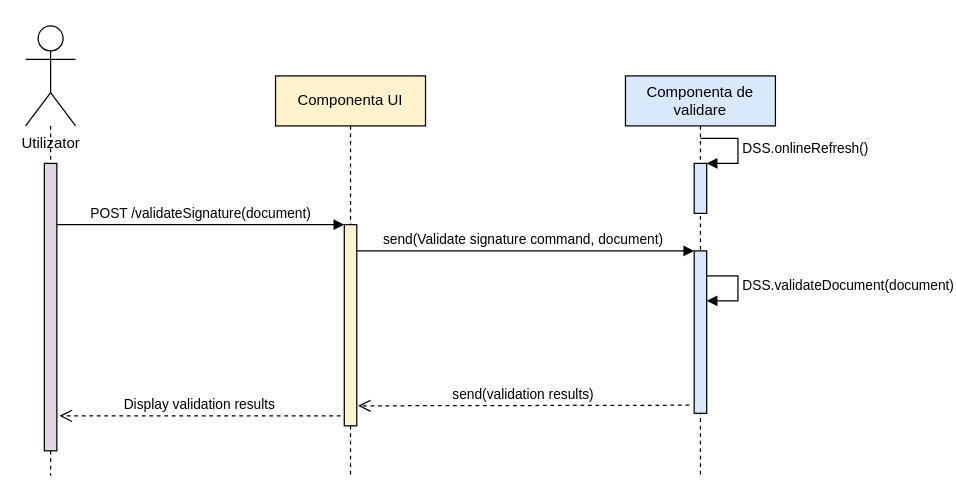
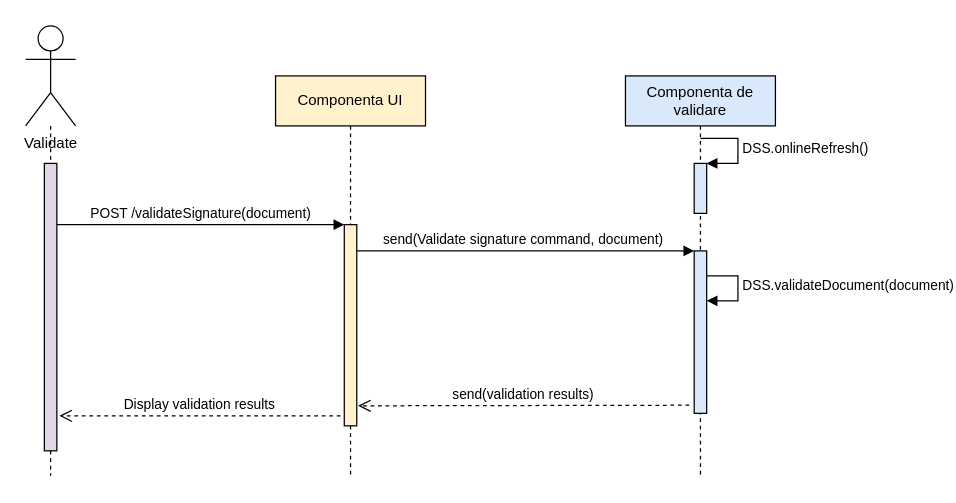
- <mxCell id="14" value="Utilizator" style="shape=umlActor;verticalLabelPosition=bottom;verticalAlign=top;html=1;" vertex="1" parent="1"><mxGeometry x="20" y="20" width="40" height="80" as="geometry" /></mxCell>
+ <mxCell id="14" value="Validate" style="shape=umlActor;verticalLabelPosition=bottom;verticalAlign=top;html=1;" vertex="1" parent="1"><mxGeometry x="20" y="20" width="40" height="80" as="geometry" /></mxCell>
